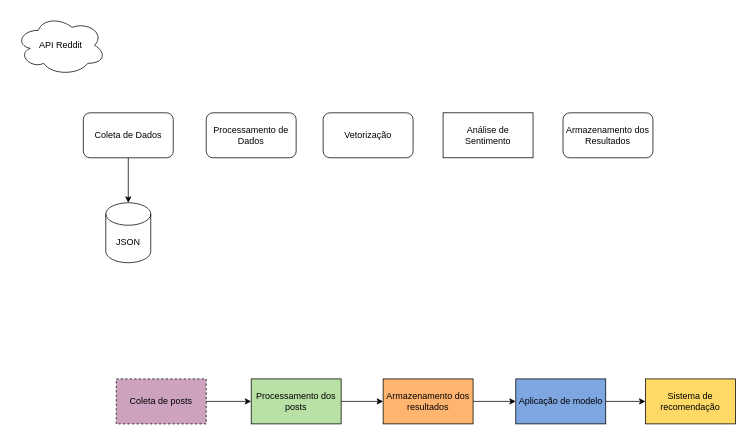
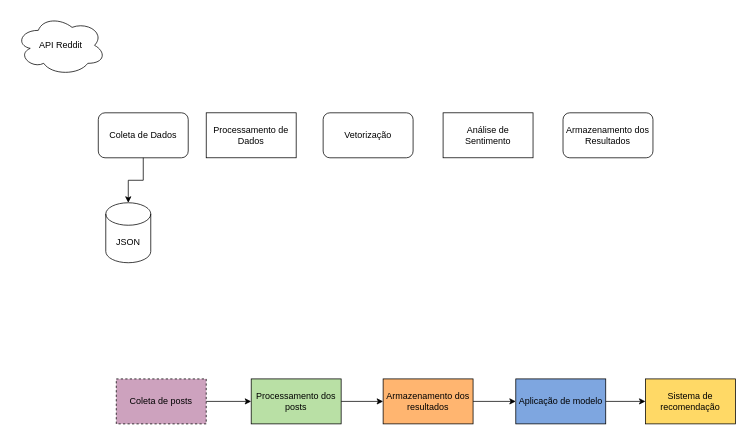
- <mxCell id="3" value="Coleta de Dados" style="rounded=1;whiteSpace=wrap;html=1;" vertex="1" parent="1"><mxGeometry x="110" y="150" width="120" height="60" as="geometry" /></mxCell>
+ <mxCell id="3" value="Coleta de Dados" style="rounded=1;whiteSpace=wrap;html=1;" vertex="1" parent="1"><mxGeometry x="130" y="150" width="120" height="60" as="geometry" /></mxCell>
- <mxCell id="4" value="Processamento de Dados" style="rounded=1;whiteSpace=wrap;html=1;" vertex="1" parent="1"><mxGeometry x="274" y="150" width="120" height="60" as="geometry" /></mxCell>
+ <mxCell id="4" value="Processamento de Dados" style="whiteSpace=wrap;html=1;rounded=0;" vertex="1" parent="1"><mxGeometry x="274" y="150" width="120" height="60" as="geometry" /></mxCell>
